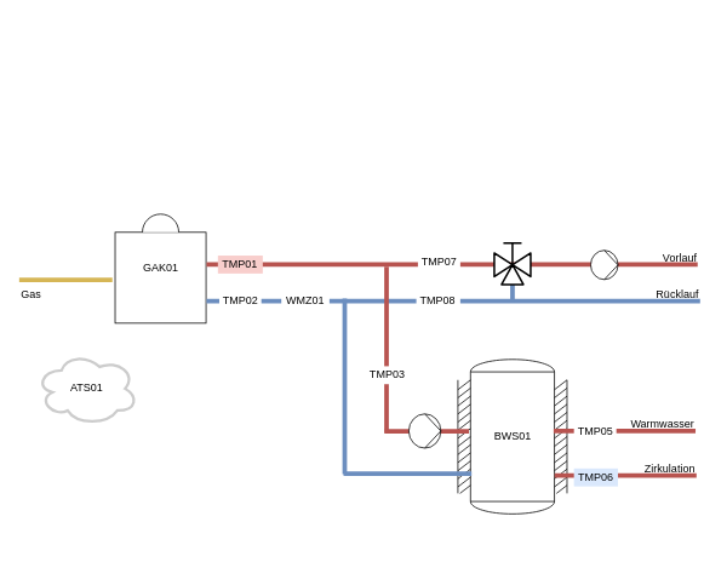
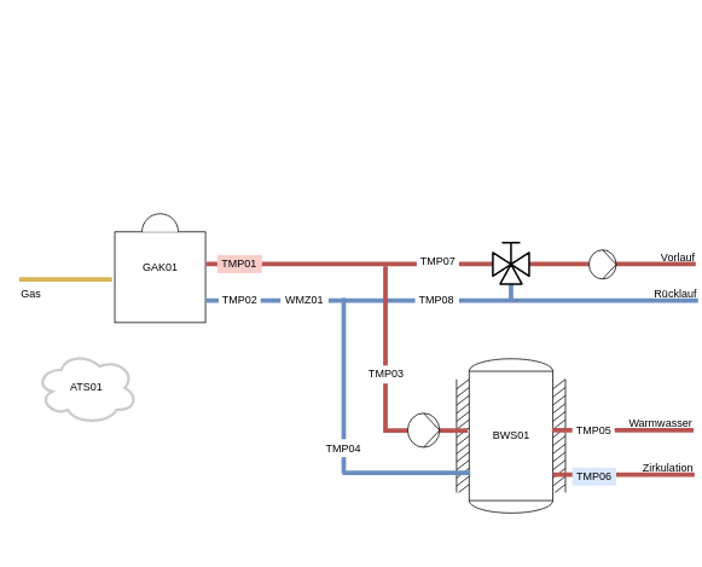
+ <mxCell id="9" value="TMP04" style="rounded=0;whiteSpace=wrap;html=1;strokeWidth=1;strokeColor=none;" parent="1" vertex="1"><mxGeometry x="353.83" y="483.63" width="49.37" height="19.75" as="geometry" /></mxCell>
